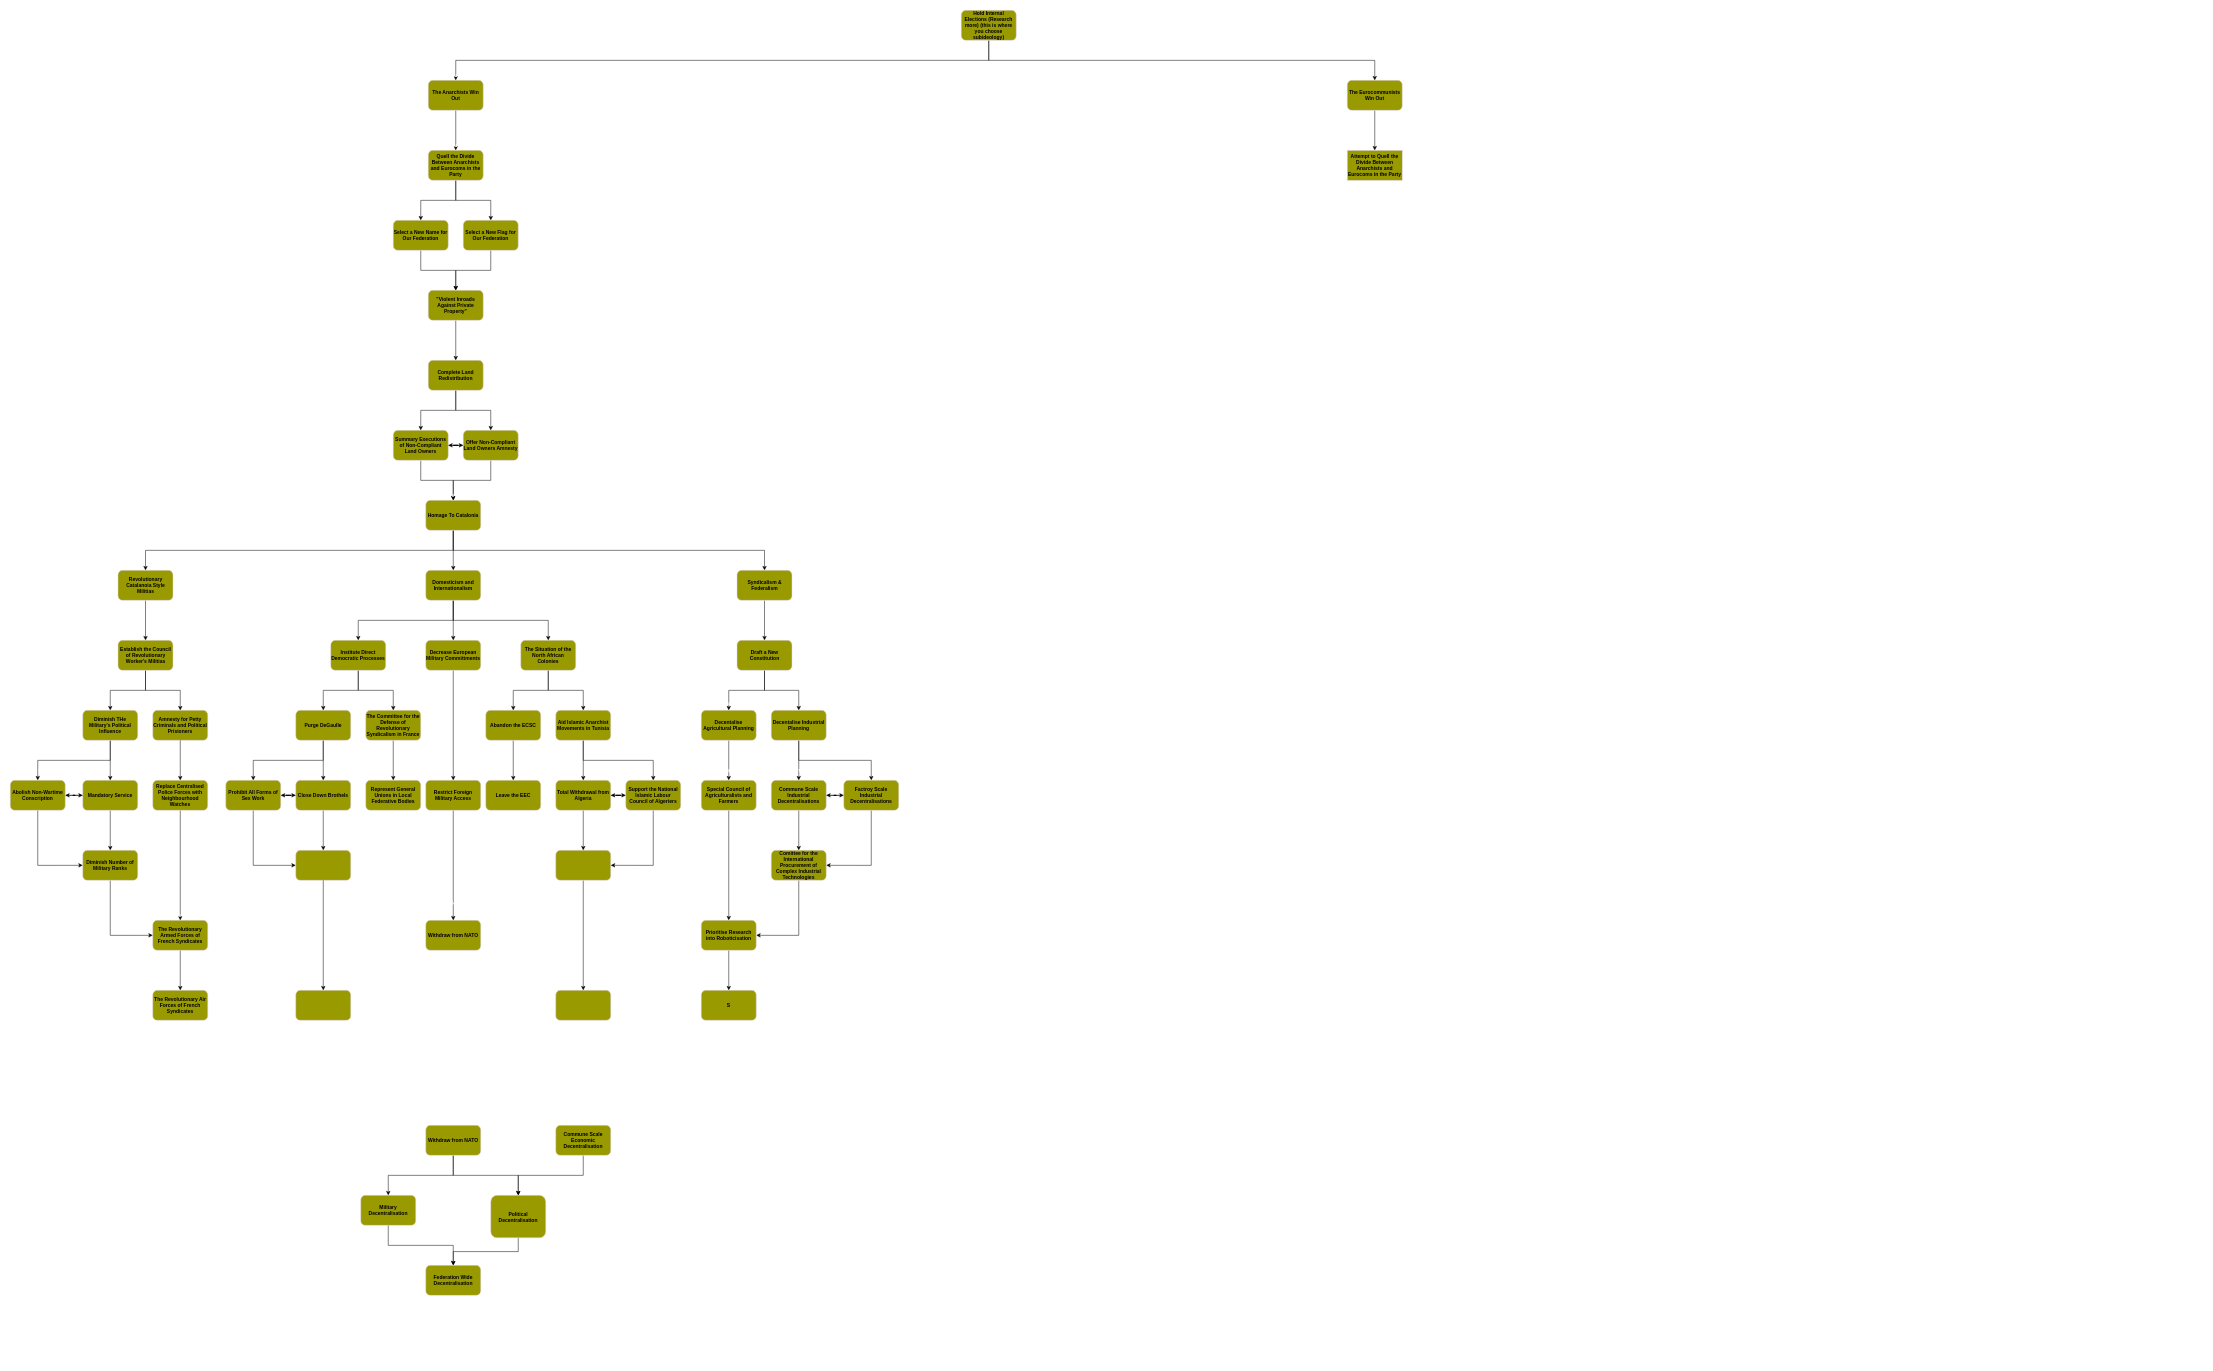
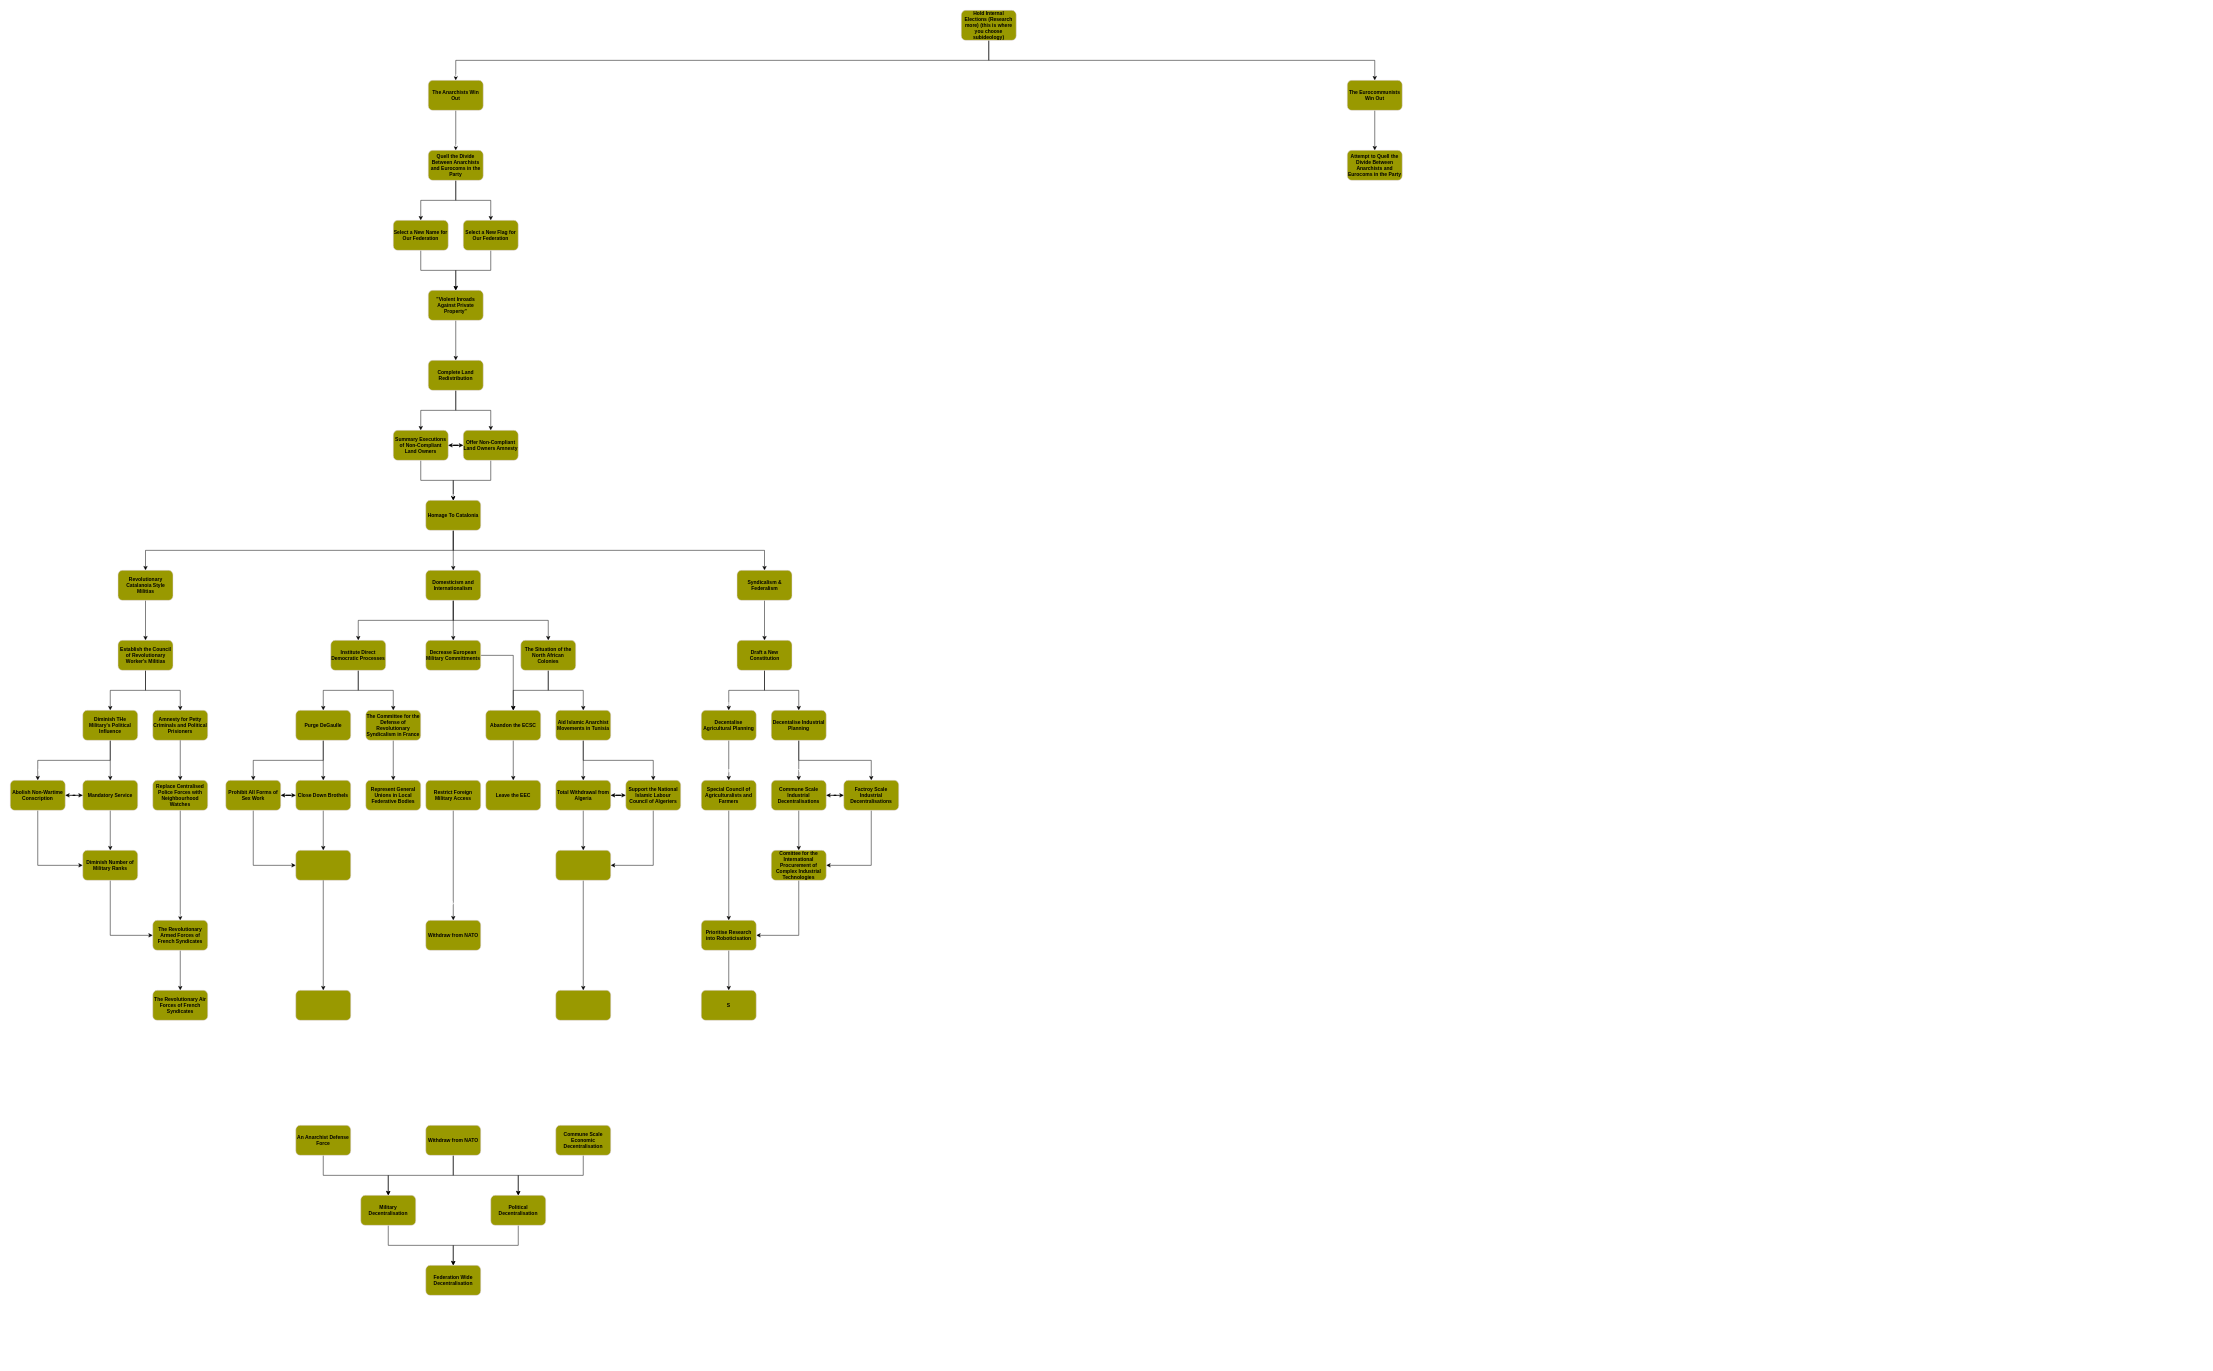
- <mxCell id="8" value="&lt;b&gt;Attempt to&amp;nbsp;&lt;/b&gt;&lt;b&gt;Quell the Divide Between Anarchists and Eurocoms in the Party&lt;br&gt;&lt;/b&gt;" style="whiteSpace=wrap;html=1;strokeColor=#E1D5E7;fillColor=#999900;gradientColor=none;fontSize=10;align=center;rounded=0;" vertex="1" parent="1"><mxGeometry x="2694" y="300.238" width="110" height="60" as="geometry" /></mxCell>
+ <mxCell id="8" value="&lt;b&gt;Attempt to&amp;nbsp;&lt;/b&gt;&lt;b&gt;Quell the Divide Between Anarchists and Eurocoms in the Party&lt;br&gt;&lt;/b&gt;" style="rounded=1;whiteSpace=wrap;html=1;strokeColor=#E1D5E7;fillColor=#999900;gradientColor=none;fontSize=10;align=center;" vertex="1" parent="1"><mxGeometry x="2694" y="300.238" width="110" height="60" as="geometry" /></mxCell>
- <mxCell id="45" value="" style="edgeStyle=orthogonalEdgeStyle;rounded=0;html=1;jettySize=auto;orthogonalLoop=1;fontSize=12;fontColor=#FFFFFF;" edge="1" parent="1" source="46" target="48"><mxGeometry relative="1" as="geometry" /></mxCell>
+ <mxCell id="45" value="" style="edgeStyle=orthogonalEdgeStyle;rounded=0;html=1;jettySize=auto;orthogonalLoop=1;fontSize=12;fontColor=#FFFFFF;" edge="1" parent="1" source="46" target="79"><mxGeometry relative="1" as="geometry" /></mxCell>
+ <mxCell id="94" value="&lt;b&gt;An Anarchist Defense Force&lt;br&gt;&lt;/b&gt;" style="rounded=1;whiteSpace=wrap;html=1;strokeColor=#E1D5E7;fillColor=#999900;gradientColor=none;fontSize=10;align=center;" vertex="1" parent="1"><mxGeometry x="591" y="2250.167" width="110" height="60" as="geometry" /></mxCell>
+ <mxCell id="93" style="edgeStyle=orthogonalEdgeStyle;rounded=0;html=1;jettySize=auto;orthogonalLoop=1;fontSize=12;fontColor=#FFFFFF;exitX=0.5;exitY=1;" edge="1" parent="1" source="94" target="146"><mxGeometry relative="1" as="geometry" /></mxCell>
- <mxCell id="144" value="&lt;b&gt;Political Decentralisation&lt;br&gt;&lt;/b&gt;" style="rounded=1;whiteSpace=wrap;html=1;strokeColor=#E1D5E7;fillColor=#999900;gradientColor=none;fontSize=10;align=center;" vertex="1" parent="1"><mxGeometry x="981" y="2390.167" width="110" height="85" as="geometry" /></mxCell>
+ <mxCell id="144" value="&lt;b&gt;Political Decentralisation&lt;br&gt;&lt;/b&gt;" style="rounded=1;whiteSpace=wrap;html=1;strokeColor=#E1D5E7;fillColor=#999900;gradientColor=none;fontSize=10;align=center;" vertex="1" parent="1"><mxGeometry x="981" y="2390.167" width="110" height="60" as="geometry" /></mxCell>
